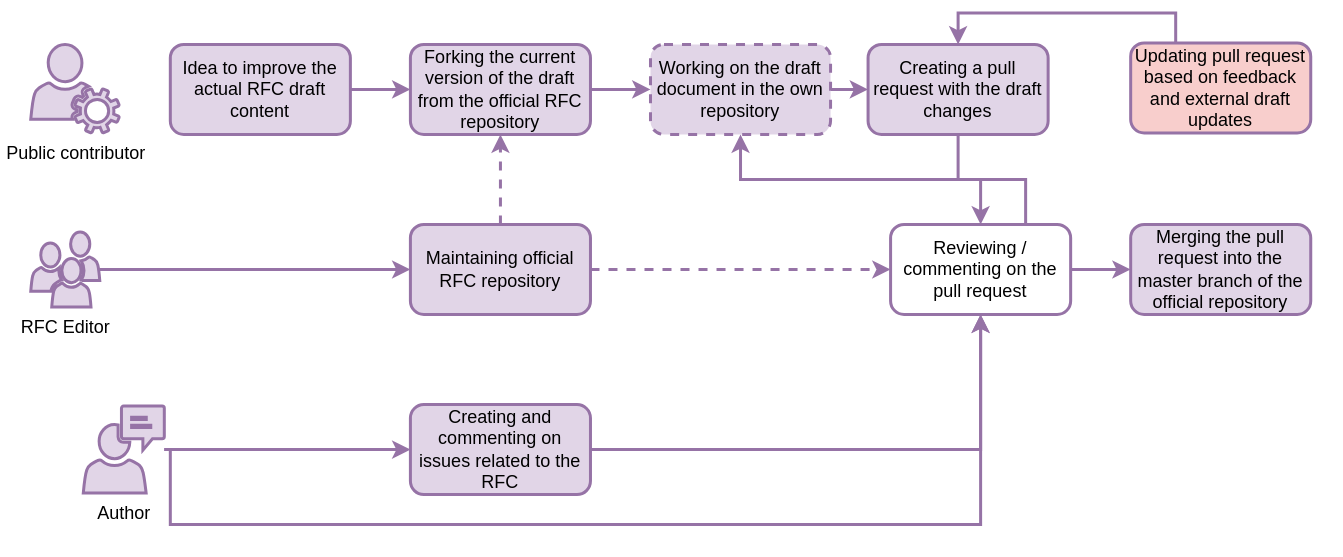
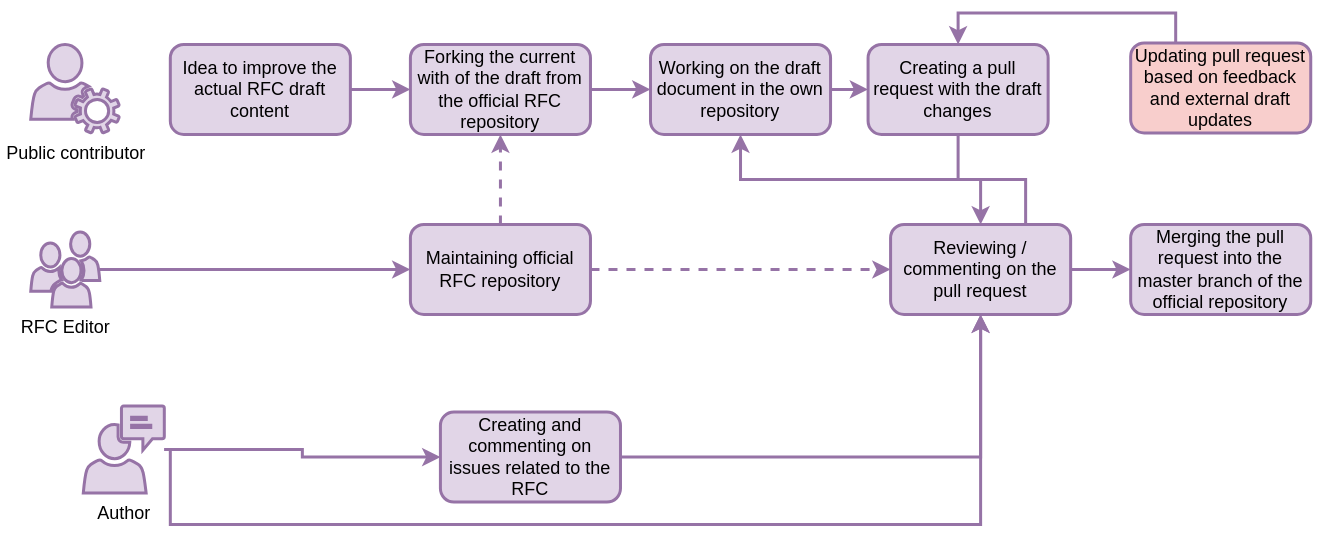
- <mxCell id="6" value="Forking the current version of the draft from the official RFC repository" style="rounded=1;whiteSpace=wrap;html=1;strokeWidth=2;fillColor=#e1d5e7;strokeColor=#9673a6;" parent="1" vertex="1"><mxGeometry x="273" y="21" width="120" height="60" as="geometry" /></mxCell>
+ <mxCell id="6" value="Forking the current with of the draft from the official RFC repository" style="rounded=1;whiteSpace=wrap;html=1;strokeWidth=2;fillColor=#e1d5e7;strokeColor=#9673a6;" parent="1" vertex="1"><mxGeometry x="273" y="21" width="120" height="60" as="geometry" /></mxCell>
- <mxCell id="13" value="Working on the draft document in the own repository" style="rounded=1;whiteSpace=wrap;html=1;strokeWidth=2;fillColor=#e1d5e7;strokeColor=#9673a6;dashed=1;" parent="1" vertex="1"><mxGeometry x="433" y="21" width="120" height="60" as="geometry" /></mxCell>
+ <mxCell id="13" value="Working on the draft document in the own repository" style="rounded=1;whiteSpace=wrap;html=1;strokeWidth=2;fillColor=#e1d5e7;strokeColor=#9673a6;" parent="1" vertex="1"><mxGeometry x="433" y="21" width="120" height="60" as="geometry" /></mxCell>
- <mxCell id="18" value="Reviewing / commenting on the pull request" style="rounded=1;whiteSpace=wrap;html=1;strokeWidth=2;fillColor=#ffffff;strokeColor=#9673a6;" parent="1" vertex="1"><mxGeometry x="593" y="141" width="120" height="60" as="geometry" /></mxCell>
+ <mxCell id="18" value="Reviewing / commenting on the pull request" style="rounded=1;whiteSpace=wrap;html=1;strokeWidth=2;fillColor=#e1d5e7;strokeColor=#9673a6;" parent="1" vertex="1"><mxGeometry x="593" y="141" width="120" height="60" as="geometry" /></mxCell>
- <mxCell id="26" value="Creating and commenting on issues related to the RFC" style="rounded=1;whiteSpace=wrap;html=1;strokeWidth=2;fillColor=#e1d5e7;strokeColor=#9673a6;" parent="1" vertex="1"><mxGeometry x="273" y="261" width="120" height="60" as="geometry" /></mxCell>
+ <mxCell id="26" value="Creating and commenting on issues related to the RFC" style="rounded=1;whiteSpace=wrap;html=1;strokeWidth=2;fillColor=#e1d5e7;strokeColor=#9673a6;" parent="1" vertex="1"><mxGeometry x="293" y="266" width="120" height="60" as="geometry" /></mxCell>
